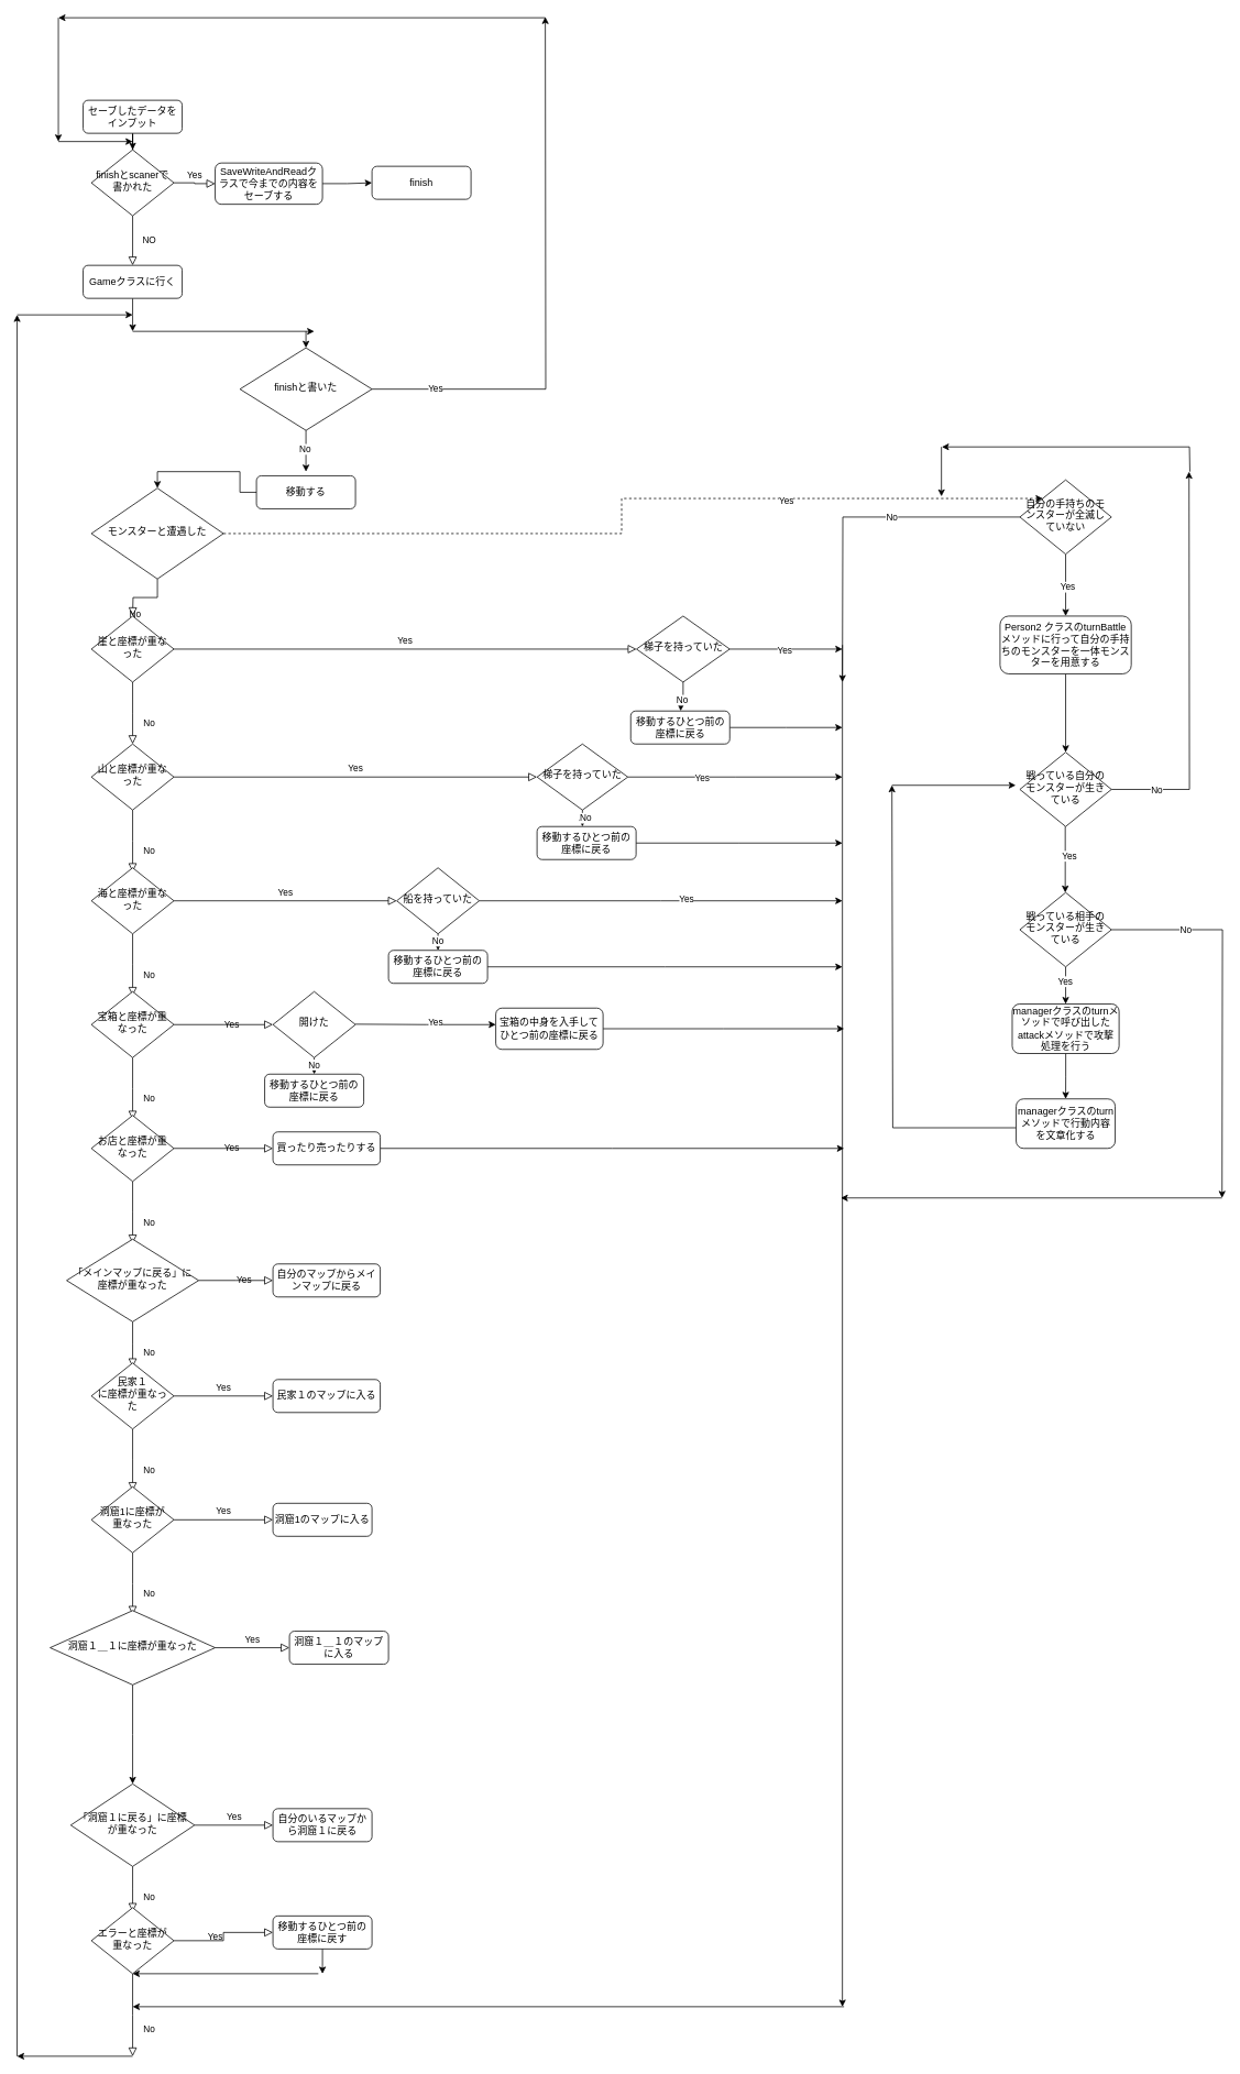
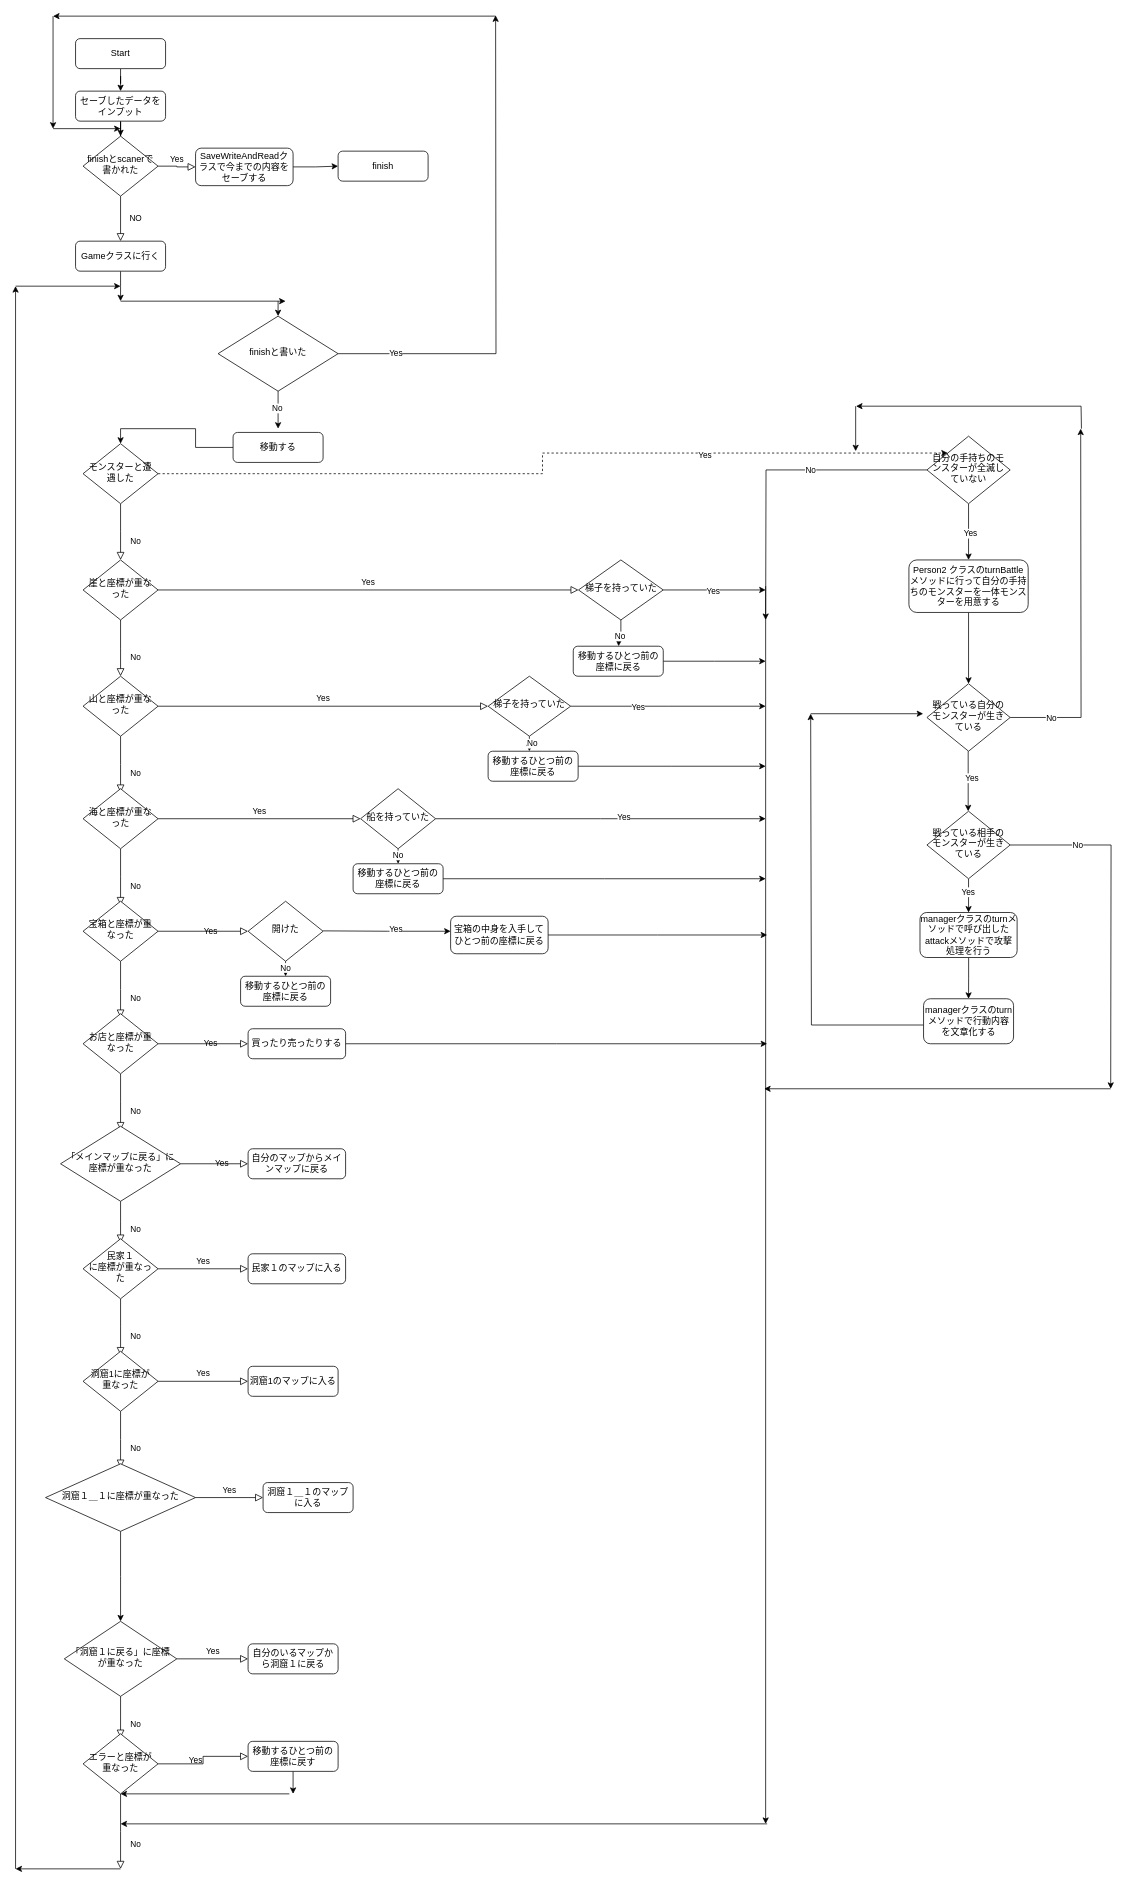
+ <mxCell id="3" value="Start" style="rounded=1;whiteSpace=wrap;html=1;fontSize=12;glass=0;strokeWidth=1;shadow=0;" parent="1" vertex="1"><mxGeometry x="100" y="51" width="120" height="40" as="geometry" /></mxCell>
+ <mxCell id="2" style="edgeStyle=orthogonalEdgeStyle;rounded=0;orthogonalLoop=1;jettySize=auto;html=1;" parent="1" source="3" target="18" edge="1"><mxGeometry relative="1" as="geometry" /></mxCell>
- <mxCell id="14" value="モンスターと遭遇した" style="rhombus;whiteSpace=wrap;html=1;shadow=0;fontFamily=Helvetica;fontSize=12;align=center;strokeWidth=1;spacing=6;spacingTop=-4;" parent="1" vertex="1"><mxGeometry x="110" y="591" width="160" height="110" as="geometry" /></mxCell>
+ <mxCell id="14" value="モンスターと遭遇した" style="rhombus;whiteSpace=wrap;html=1;shadow=0;fontFamily=Helvetica;fontSize=12;align=center;strokeWidth=1;spacing=6;spacingTop=-4;" parent="1" vertex="1"><mxGeometry x="110" y="591" width="100" height="80" as="geometry" /></mxCell>
